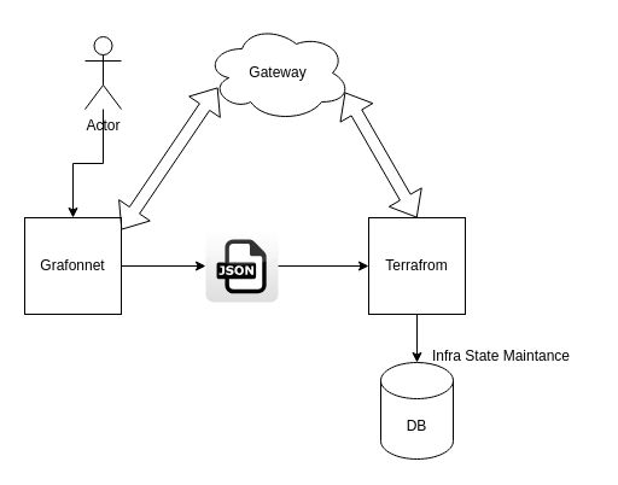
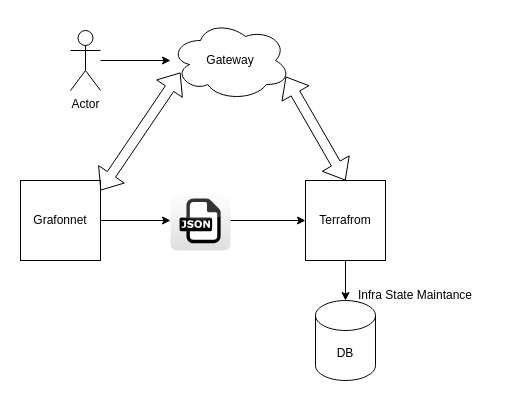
- <mxCell id="9" value="" style="edgeStyle=orthogonalEdgeStyle;rounded=0;orthogonalLoop=1;jettySize=auto;html=1;" parent="1" source="10" target="3" edge="1"><mxGeometry relative="1" as="geometry" /></mxCell>
+ <mxCell id="9" value="" style="edgeStyle=orthogonalEdgeStyle;rounded=0;orthogonalLoop=1;jettySize=auto;html=1;" parent="1" source="10" target="8" edge="1"><mxGeometry relative="1" as="geometry" /></mxCell>
